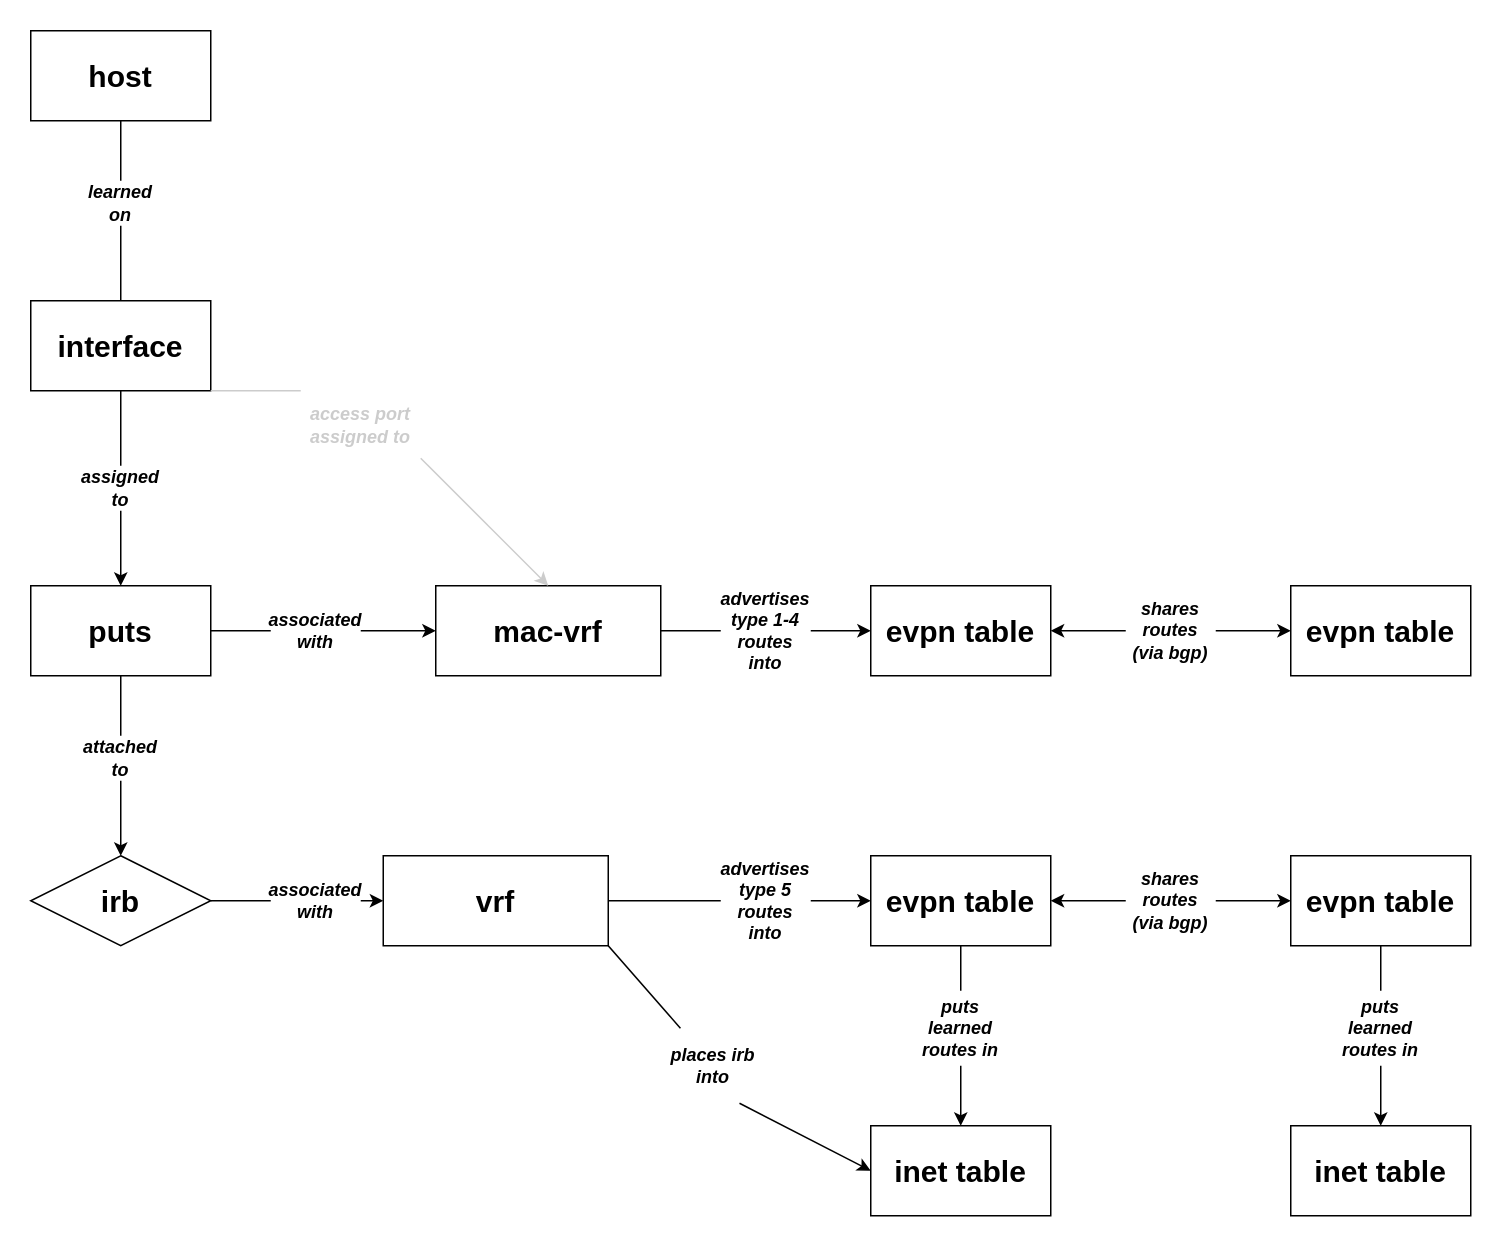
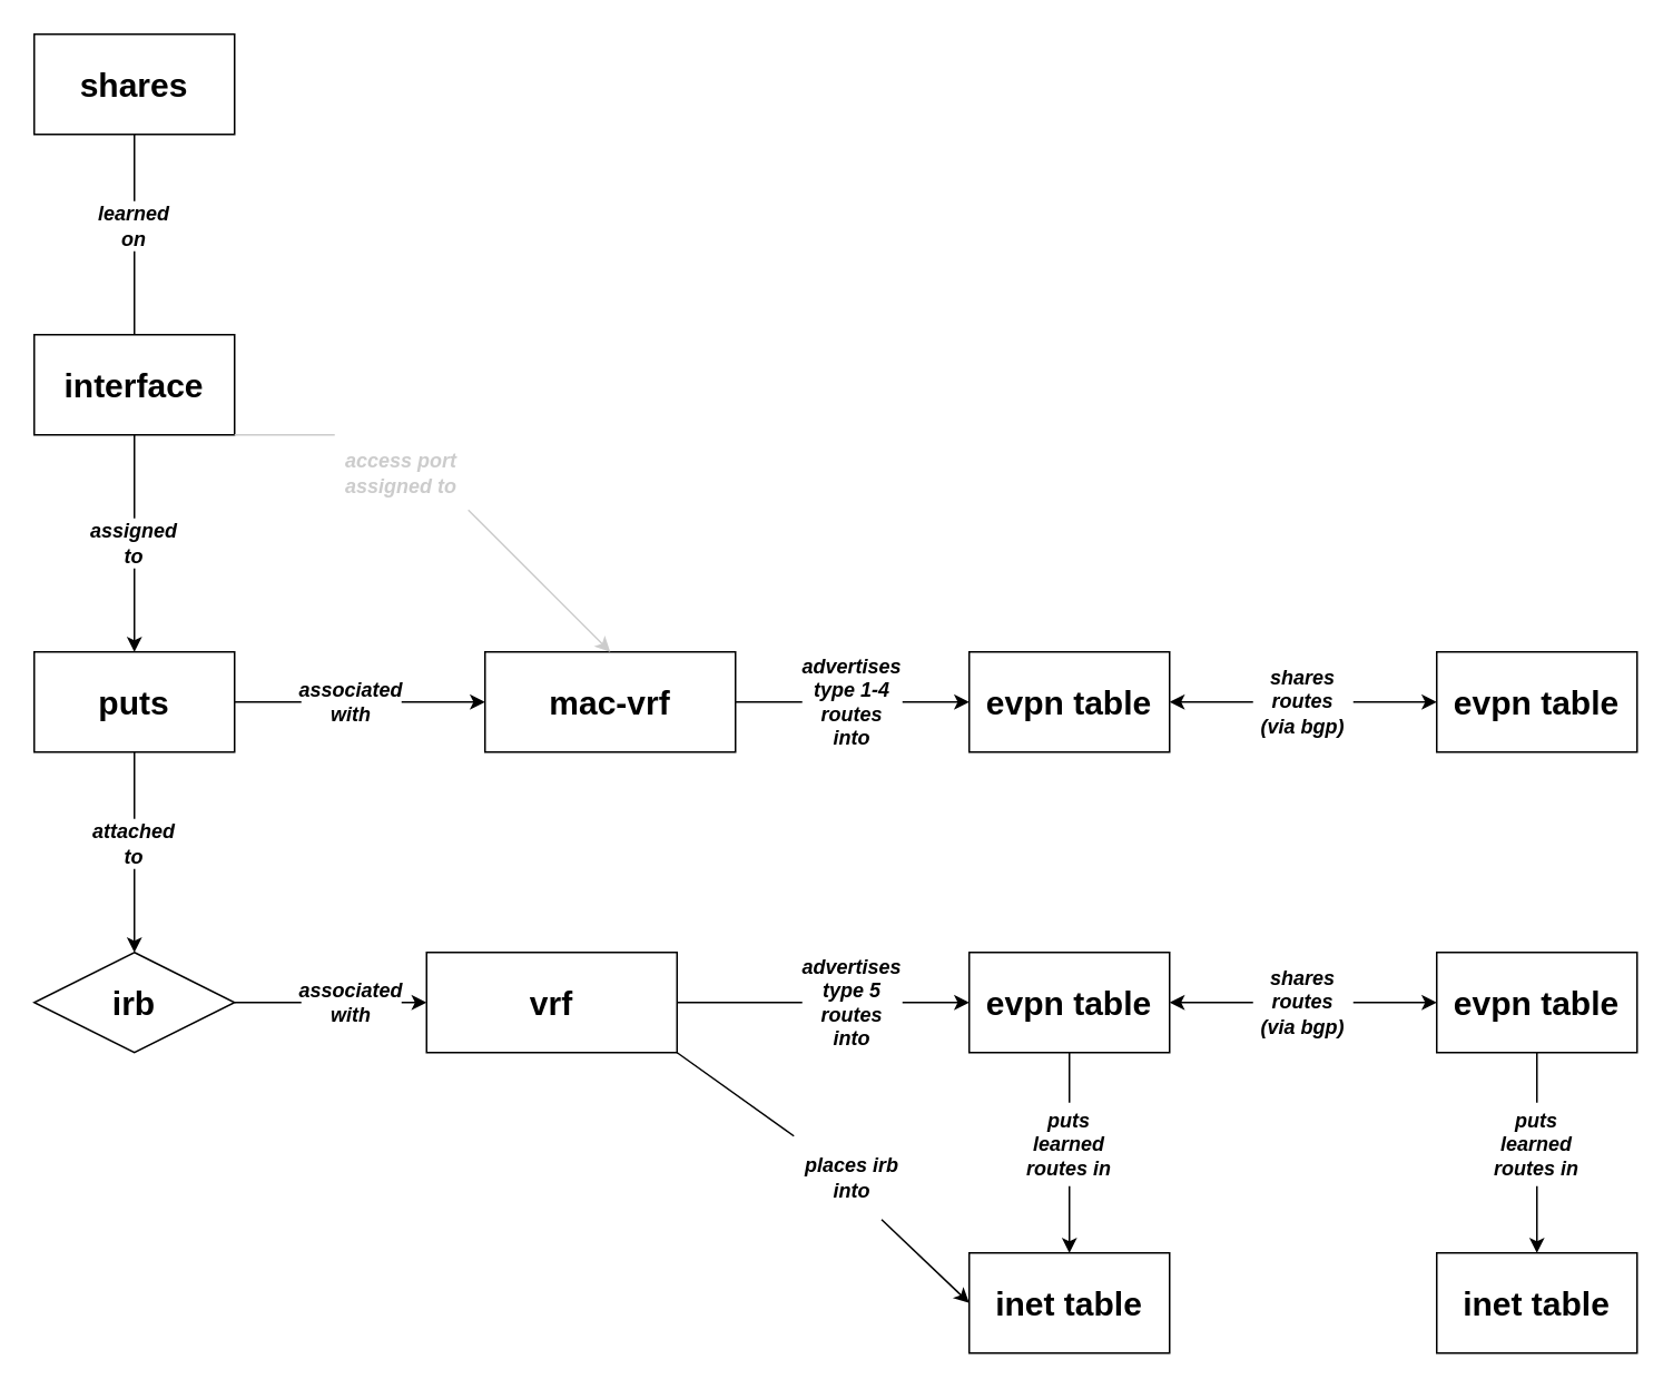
- <mxCell id="31" value="&lt;span style=&quot;font-size: 20px;&quot;&gt;&lt;b&gt;host&lt;/b&gt;&lt;/span&gt;" style="rounded=0;whiteSpace=wrap;html=1;" vertex="1" parent="1"><mxGeometry x="20" y="20" width="120" height="60" as="geometry" /></mxCell>
+ <mxCell id="31" value="&lt;span style=&quot;font-size: 20px;&quot;&gt;&lt;b&gt;shares&lt;/b&gt;&lt;/span&gt;" style="rounded=0;whiteSpace=wrap;html=1;" vertex="1" parent="1"><mxGeometry x="20" y="20" width="120" height="60" as="geometry" /></mxCell>
- <mxCell id="30" value="&lt;b&gt;&lt;i&gt;places irb into&lt;/i&gt;&lt;/b&gt;" style="text;html=1;align=center;verticalAlign=middle;whiteSpace=wrap;rounded=0;" vertex="1" parent="1"><mxGeometry x="440" y="685" width="70" height="50" as="geometry" /></mxCell>
+ <mxCell id="30" value="&lt;b&gt;&lt;i&gt;places irb into&lt;/i&gt;&lt;/b&gt;" style="text;html=1;align=center;verticalAlign=middle;whiteSpace=wrap;rounded=0;" vertex="1" parent="1"><mxGeometry x="475" y="680" width="70" height="50" as="geometry" /></mxCell>
